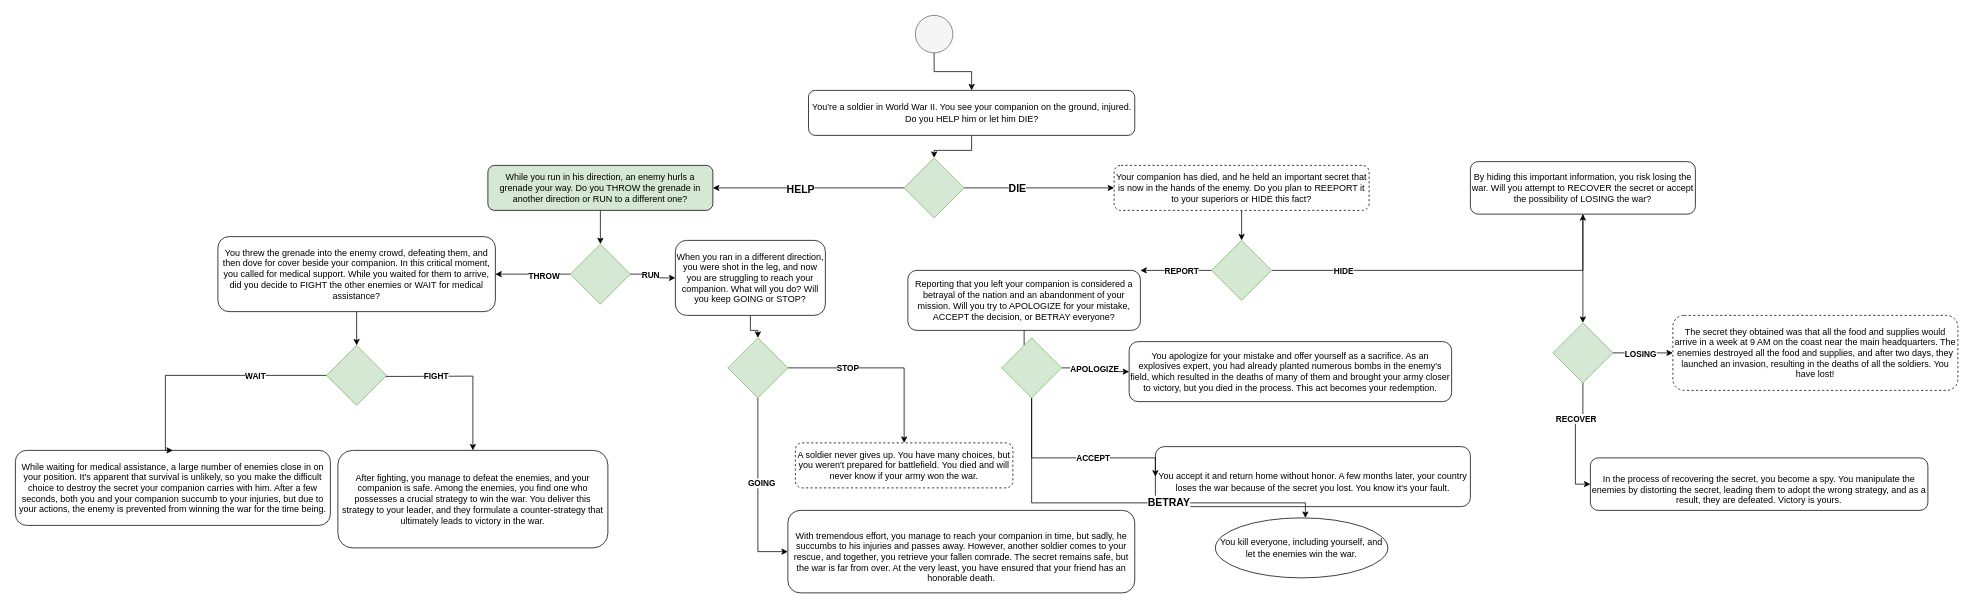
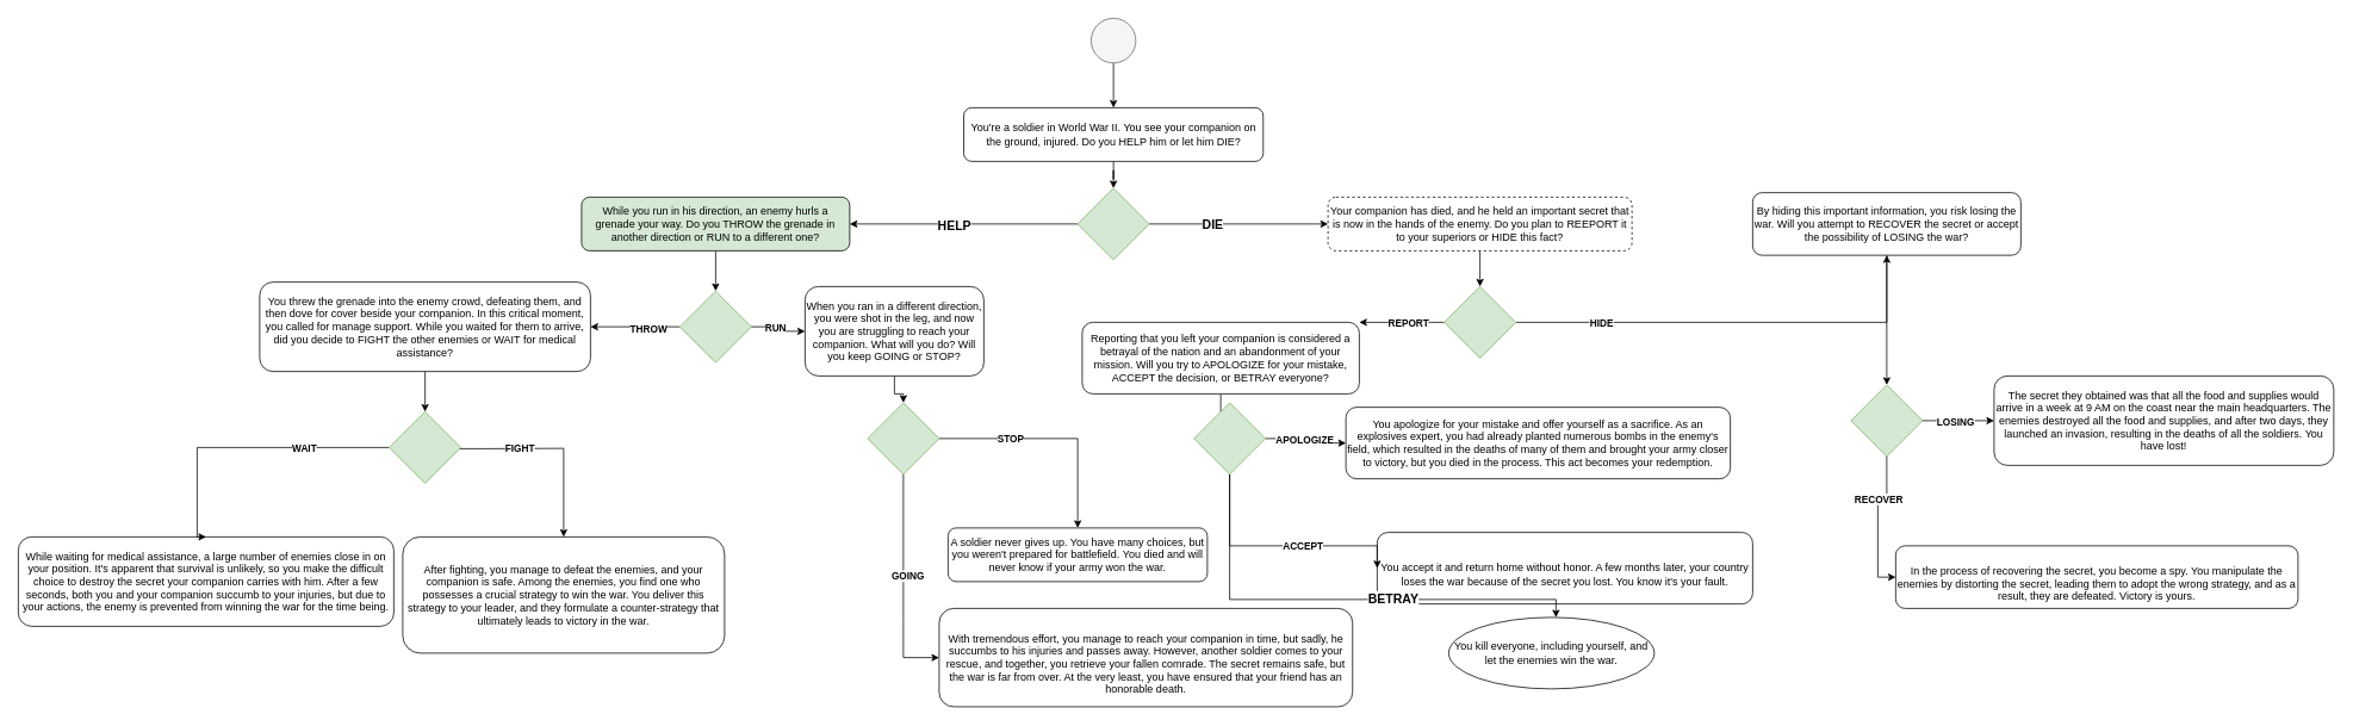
- <mxCell id="5" value="You're a soldier in World War II. You see your companion on the ground, injured. Do you HELP him or let him DIE?" style="rounded=1;whiteSpace=wrap;html=1;" vertex="1" parent="1"><mxGeometry x="1077.5" y="120" width="435" height="60" as="geometry" /></mxCell>
+ <mxCell id="5" value="You're a soldier in World War II. You see your companion on the ground, injured. Do you HELP him or let him DIE?" style="rounded=1;whiteSpace=wrap;html=1;" vertex="1" parent="1"><mxGeometry x="1077.5" y="120" width="335" height="60" as="geometry" /></mxCell>
- <mxCell id="19" value="You threw the grenade into the enemy crowd, defeating them, and then dove for cover beside your companion. In this critical moment, you called for medical support. While you waited for them to arrive, did you decide to FIGHT the other enemies or WAIT for medical assistance?" style="rounded=1;whiteSpace=wrap;html=1;" vertex="1" parent="1"><mxGeometry x="290" y="315" width="370" height="100" as="geometry" /></mxCell>
+ <mxCell id="19" value="You threw the grenade into the enemy crowd, defeating them, and then dove for cover beside your companion. In this critical moment, you called for manage support. While you waited for them to arrive, did you decide to FIGHT the other enemies or WAIT for medical assistance?" style="rounded=1;whiteSpace=wrap;html=1;" vertex="1" parent="1"><mxGeometry x="290" y="315" width="370" height="100" as="geometry" /></mxCell>
- <mxCell id="57" value="The secret they obtained was that all the food and supplies would arrive in a week at 9 AM on the coast near the main headquarters. The enemies destroyed all the food and supplies, and after two days, they launched an invasion, resulting in the deaths of all the soldiers. You have lost!" style="rounded=1;whiteSpace=wrap;html=1;dashed=1;" vertex="1" parent="1"><mxGeometry x="2230" y="420" width="380" height="100" as="geometry" /></mxCell>
+ <mxCell id="57" value="The secret they obtained was that all the food and supplies would arrive in a week at 9 AM on the coast near the main headquarters. The enemies destroyed all the food and supplies, and after two days, they launched an invasion, resulting in the deaths of all the soldiers. You have lost!" style="rounded=1;whiteSpace=wrap;html=1;" vertex="1" parent="1"><mxGeometry x="2230" y="420" width="380" height="100" as="geometry" /></mxCell>
- <mxCell id="41" value="A soldier never gives up. You have many choices, but you weren't prepared for battlefield. You died and will never know if your army won the war." style="rounded=1;whiteSpace=wrap;html=1;dashed=1;" vertex="1" parent="1"><mxGeometry x="1060" y="590" width="290" height="60" as="geometry" /></mxCell>
+ <mxCell id="41" value="A soldier never gives up. You have many choices, but you weren't prepared for battlefield. You died and will never know if your army won the war." style="rounded=1;whiteSpace=wrap;html=1;" vertex="1" parent="1"><mxGeometry x="1060" y="590" width="290" height="60" as="geometry" /></mxCell>
